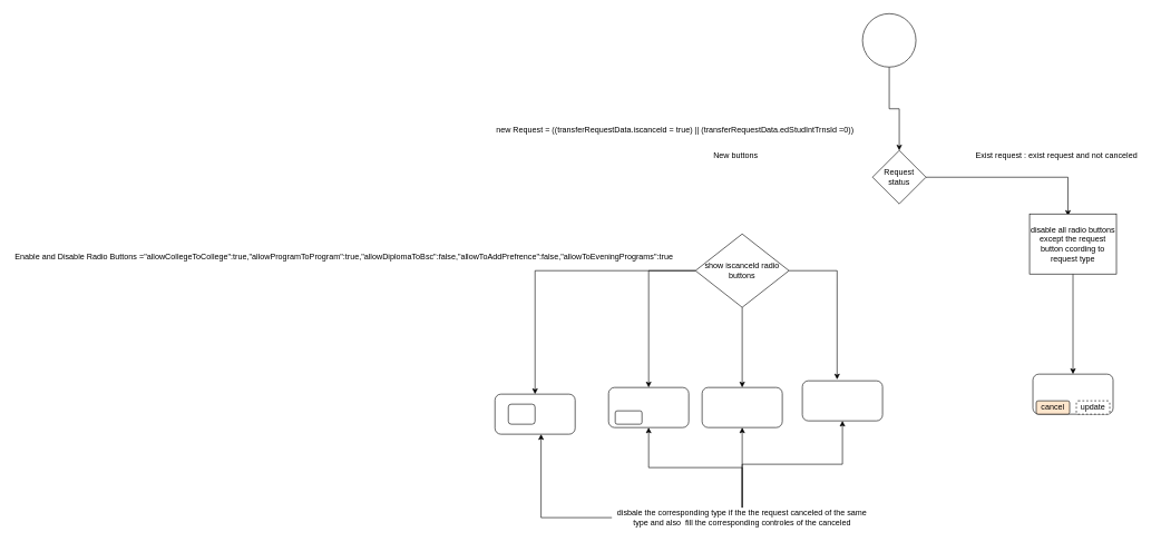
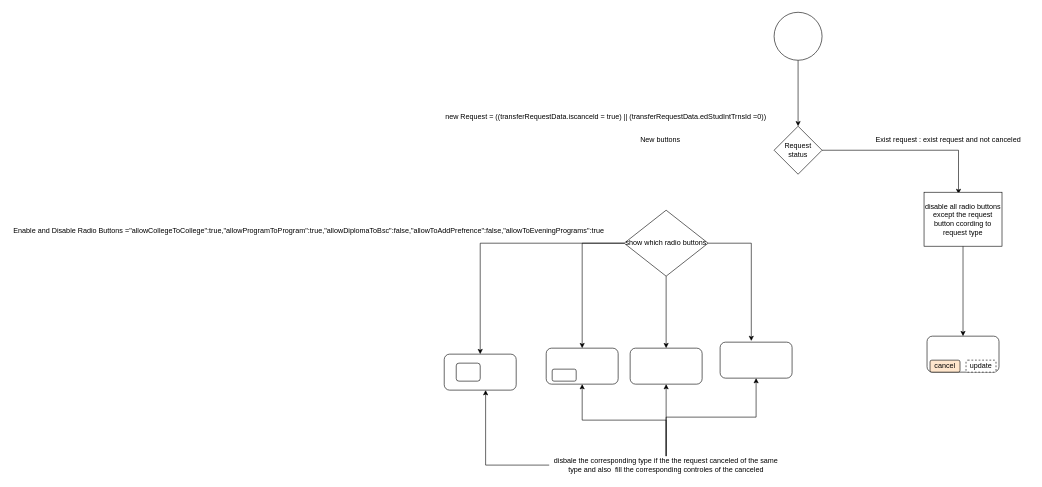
- <mxCell id="5" value="Request status" style="rhombus;whiteSpace=wrap;html=1;" vertex="1" parent="1"><mxGeometry x="1305" y="225" width="80" height="80" as="geometry" /></mxCell>
+ <mxCell id="5" value="Request status" style="rhombus;whiteSpace=wrap;html=1;" vertex="1" parent="1"><mxGeometry x="1290" y="210" width="80" height="80" as="geometry" /></mxCell>
- <mxCell id="13" value="show iscanceld radio buttons" style="rhombus;whiteSpace=wrap;html=1;" vertex="1" parent="1"><mxGeometry x="1040" y="350" width="140" height="110" as="geometry" /></mxCell>
+ <mxCell id="13" value="show which radio buttons" style="rhombus;whiteSpace=wrap;html=1;" vertex="1" parent="1"><mxGeometry x="1040" y="350" width="140" height="110" as="geometry" /></mxCell>
